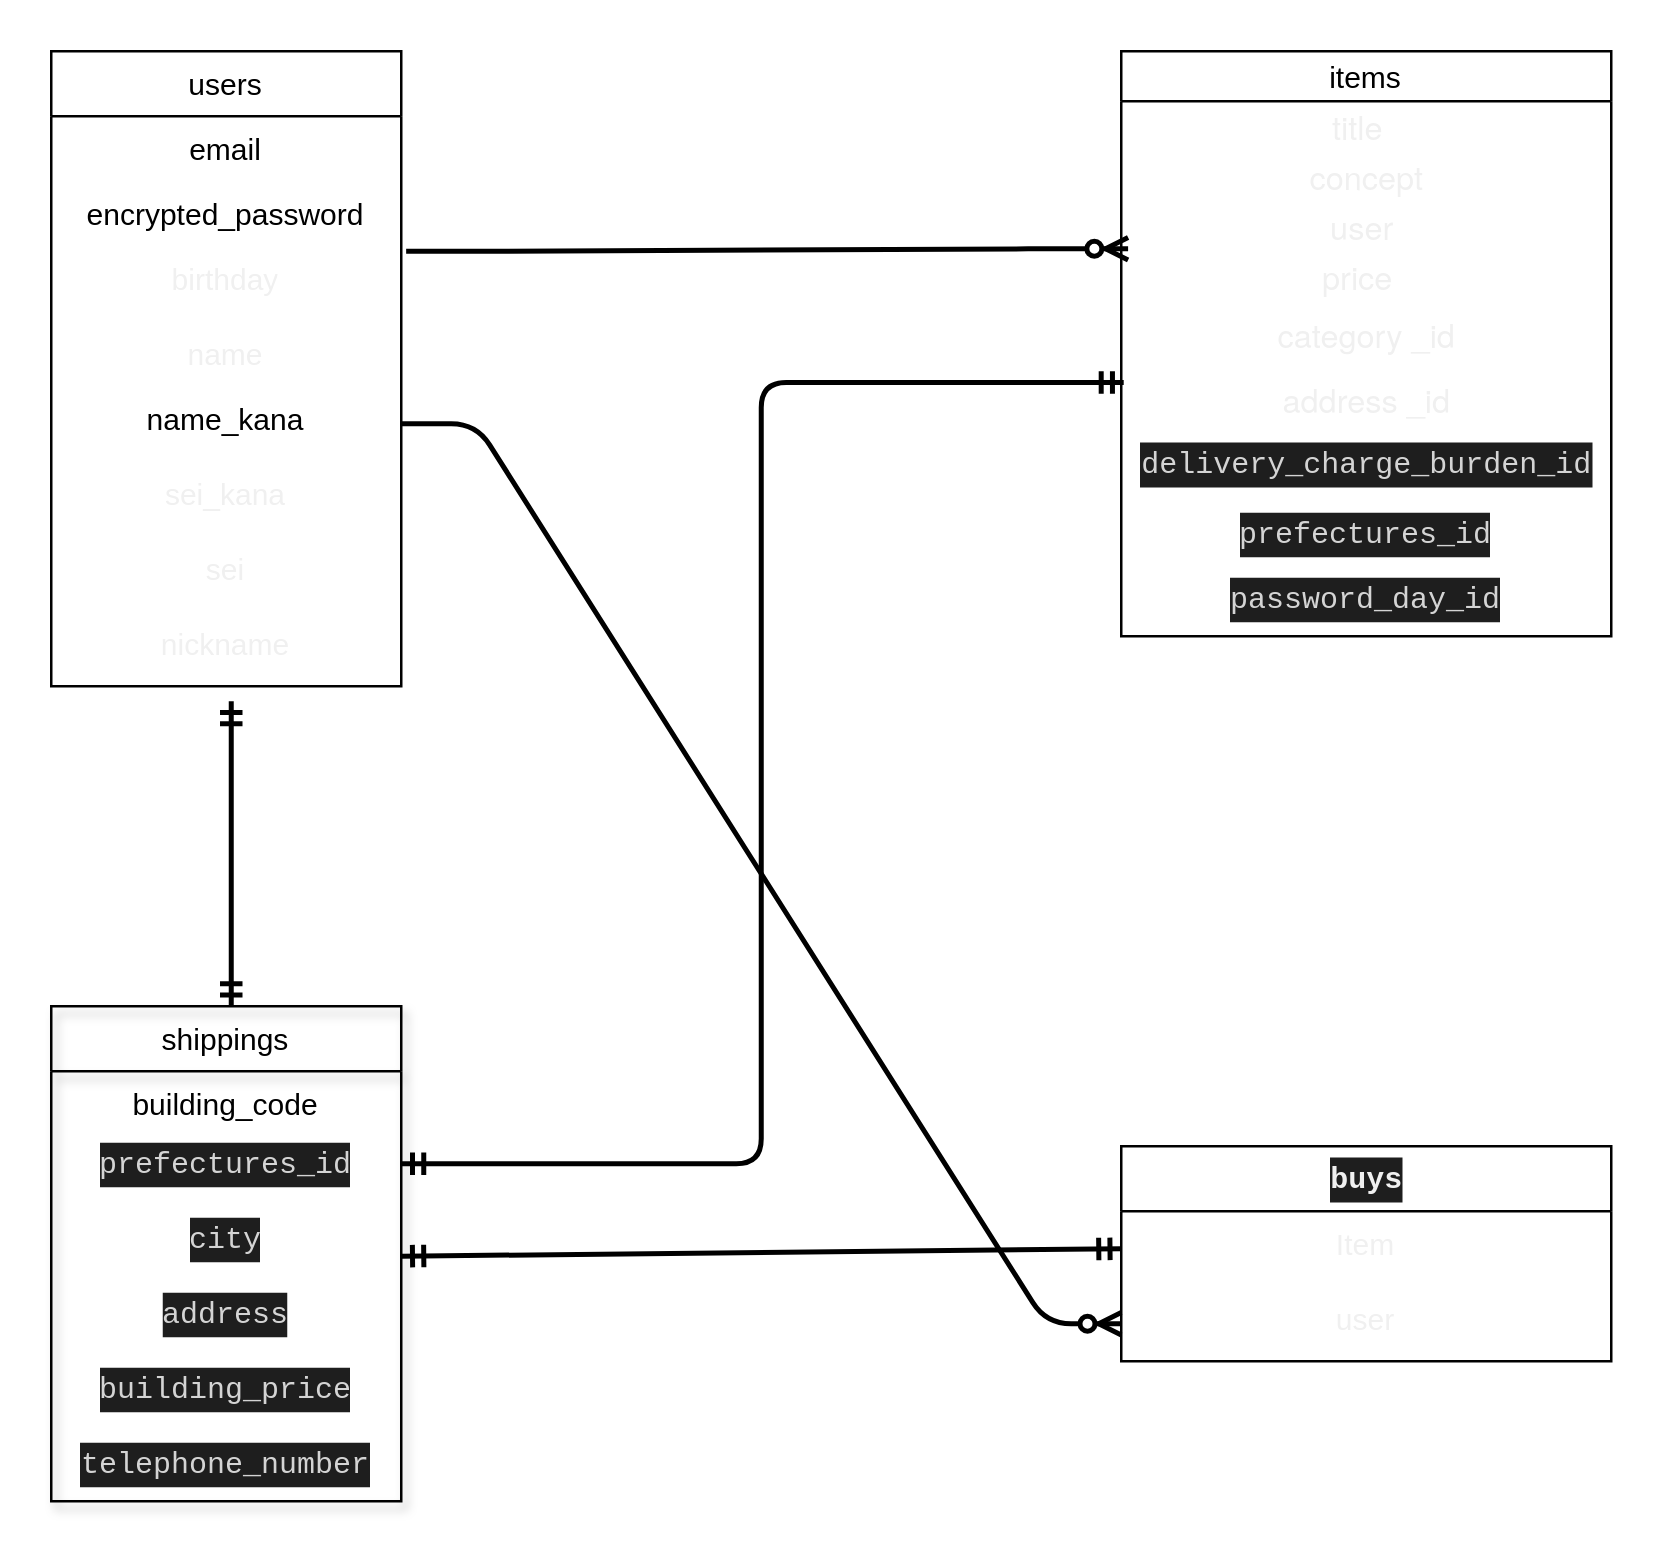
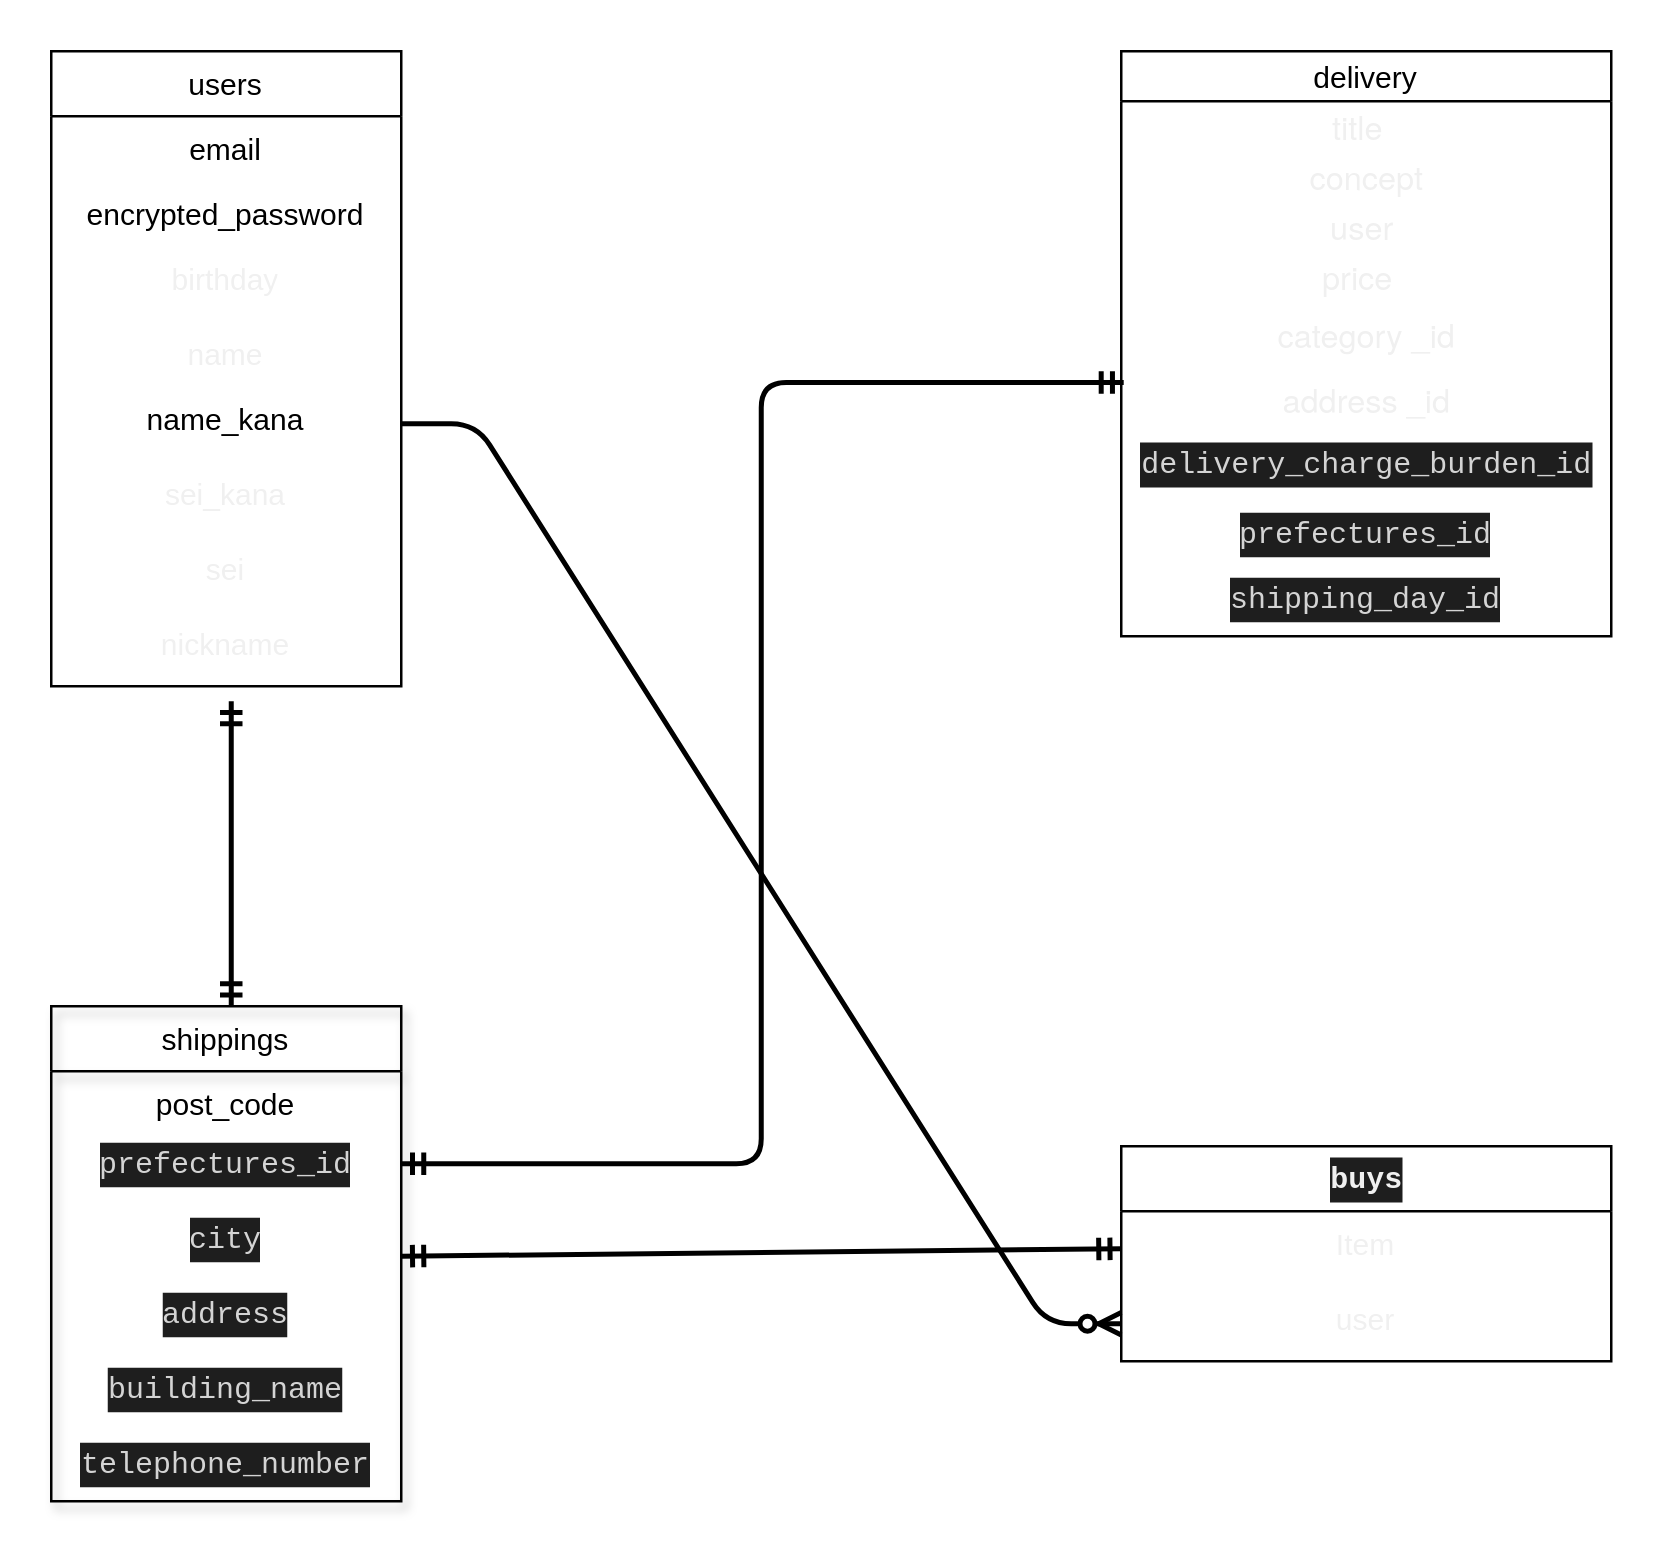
- <mxCell id="11" value="items" style="swimlane;fontStyle=0;childLayout=stackLayout;horizontal=1;startSize=20;fillColor=none;horizontalStack=0;resizeParent=1;resizeParentMax=0;resizeLast=0;collapsible=1;marginBottom=0;" vertex="1" parent="1"><mxGeometry x="448" y="20" width="196" height="234" as="geometry" /></mxCell>
+ <mxCell id="11" value="delivery" style="swimlane;fontStyle=0;childLayout=stackLayout;horizontal=1;startSize=20;fillColor=none;horizontalStack=0;resizeParent=1;resizeParentMax=0;resizeLast=0;collapsible=1;marginBottom=0;" vertex="1" parent="1"><mxGeometry x="448" y="20" width="196" height="234" as="geometry" /></mxCell>
- <mxCell id="28" value="" style="edgeStyle=entityRelationEdgeStyle;fontSize=20;html=1;endArrow=ERzeroToMany;endFill=1;fontFamily=Helvetica;fontColor=#F0F0F0;entryX=0.014;entryY=-0.05;entryDx=0;entryDy=0;entryPerimeter=0;strokeWidth=2;exitX=1.014;exitY=0.067;exitDx=0;exitDy=0;exitPerimeter=0;" edge="1" parent="1" source="5" target="15"><mxGeometry width="100" height="100" relative="1" as="geometry"><mxPoint x="176" y="99" as="sourcePoint" /><mxPoint x="388" y="156" as="targetPoint" /></mxGeometry></mxCell>
- <mxCell id="20" value="&lt;div style=&quot;color: rgb(212 , 212 , 212) ; background-color: rgb(30 , 30 , 30) ; font-family: &amp;quot;menlo&amp;quot; , &amp;quot;monaco&amp;quot; , &amp;quot;courier new&amp;quot; , monospace ; line-height: 18px&quot;&gt;password_day_id&lt;/div&gt;" style="text;strokeColor=none;fillColor=none;spacingLeft=4;spacingRight=4;overflow=hidden;rotatable=0;points=[[0,0.5],[1,0.5]];portConstraint=eastwest;fontSize=12;fontFamily=Helvetica;fontColor=#F0F0F0;html=1;align=center;" vertex="1" parent="11"><mxGeometry y="204" width="196" height="30" as="geometry" /></mxCell>
+ <mxCell id="20" value="&lt;div style=&quot;color: rgb(212 , 212 , 212) ; background-color: rgb(30 , 30 , 30) ; font-family: &amp;quot;menlo&amp;quot; , &amp;quot;monaco&amp;quot; , &amp;quot;courier new&amp;quot; , monospace ; line-height: 18px&quot;&gt;shipping_day_id&lt;/div&gt;" style="text;strokeColor=none;fillColor=none;spacingLeft=4;spacingRight=4;overflow=hidden;rotatable=0;points=[[0,0.5],[1,0.5]];portConstraint=eastwest;fontSize=12;fontFamily=Helvetica;fontColor=#F0F0F0;html=1;align=center;" vertex="1" parent="11"><mxGeometry y="204" width="196" height="30" as="geometry" /></mxCell>
- <mxCell id="22" value="building_code" style="text;strokeColor=none;fillColor=none;align=center;verticalAlign=top;spacingLeft=4;spacingRight=4;overflow=hidden;rotatable=0;points=[[0,0.5],[1,0.5]];portConstraint=eastwest;" vertex="1" parent="21"><mxGeometry y="26" width="140" height="22" as="geometry" /></mxCell>
+ <mxCell id="22" value="post_code" style="text;strokeColor=none;fillColor=none;align=center;verticalAlign=top;spacingLeft=4;spacingRight=4;overflow=hidden;rotatable=0;points=[[0,0.5],[1,0.5]];portConstraint=eastwest;" vertex="1" parent="21"><mxGeometry y="26" width="140" height="22" as="geometry" /></mxCell>
- <mxCell id="26" value="&lt;div style=&quot;color: rgb(212 , 212 , 212) ; background-color: rgb(30 , 30 , 30) ; font-family: &amp;quot;menlo&amp;quot; , &amp;quot;monaco&amp;quot; , &amp;quot;courier new&amp;quot; , monospace ; line-height: 18px&quot;&gt;building_price&lt;/div&gt;" style="text;strokeColor=none;fillColor=none;spacingLeft=4;spacingRight=4;overflow=hidden;rotatable=0;points=[[0,0.5],[1,0.5]];portConstraint=eastwest;fontSize=12;fontFamily=Helvetica;fontColor=#F0F0F0;html=1;align=center;" vertex="1" parent="21"><mxGeometry y="138" width="140" height="30" as="geometry" /></mxCell>
+ <mxCell id="26" value="&lt;div style=&quot;color: rgb(212 , 212 , 212) ; background-color: rgb(30 , 30 , 30) ; font-family: &amp;quot;menlo&amp;quot; , &amp;quot;monaco&amp;quot; , &amp;quot;courier new&amp;quot; , monospace ; line-height: 18px&quot;&gt;building_name&lt;/div&gt;" style="text;strokeColor=none;fillColor=none;spacingLeft=4;spacingRight=4;overflow=hidden;rotatable=0;points=[[0,0.5],[1,0.5]];portConstraint=eastwest;fontSize=12;fontFamily=Helvetica;fontColor=#F0F0F0;html=1;align=center;" vertex="1" parent="21"><mxGeometry y="138" width="140" height="30" as="geometry" /></mxCell>
